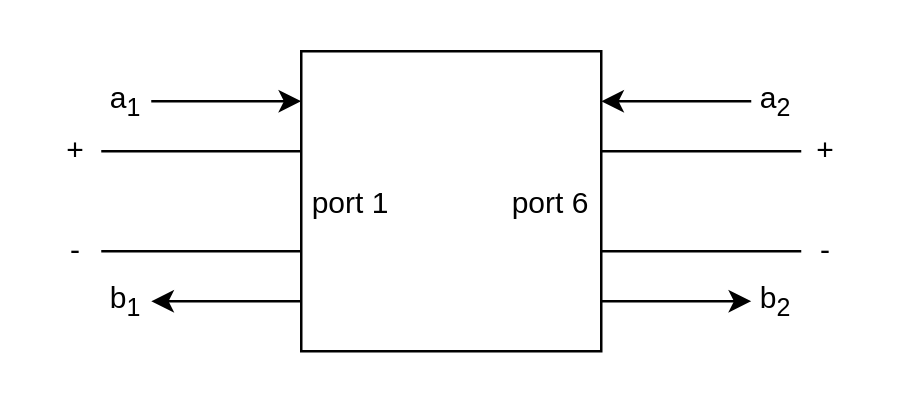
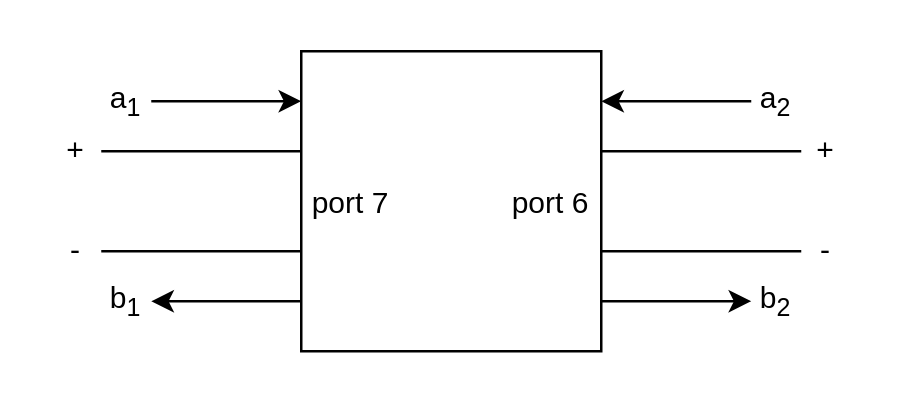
- <mxCell id="19" value="&lt;p style=&quot;line-height: 100%;&quot;&gt;port 1&lt;/p&gt;" style="text;html=1;align=center;verticalAlign=middle;whiteSpace=wrap;rounded=0;spacing=0;" vertex="1" parent="1"><mxGeometry x="110" y="65" width="60" height="30" as="geometry" /></mxCell>
+ <mxCell id="19" value="&lt;p style=&quot;line-height: 100%;&quot;&gt;port 7&lt;/p&gt;" style="text;html=1;align=center;verticalAlign=middle;whiteSpace=wrap;rounded=0;spacing=0;" vertex="1" parent="1"><mxGeometry x="110" y="65" width="60" height="30" as="geometry" /></mxCell>
